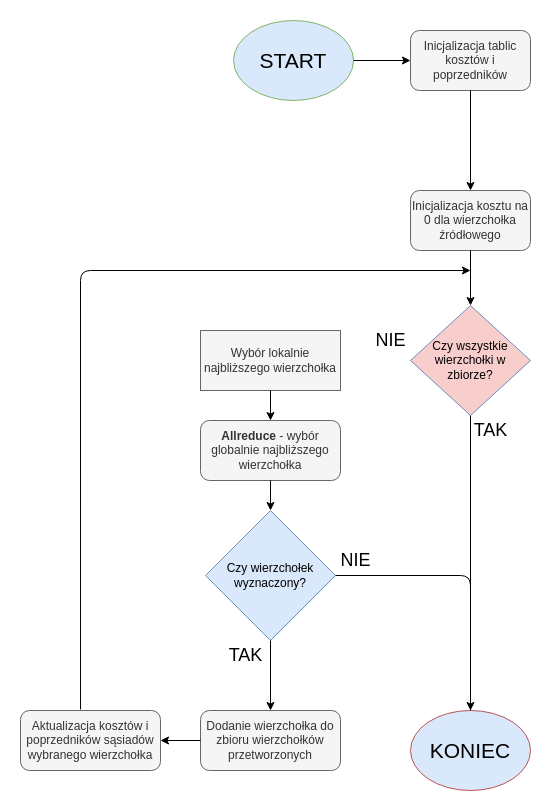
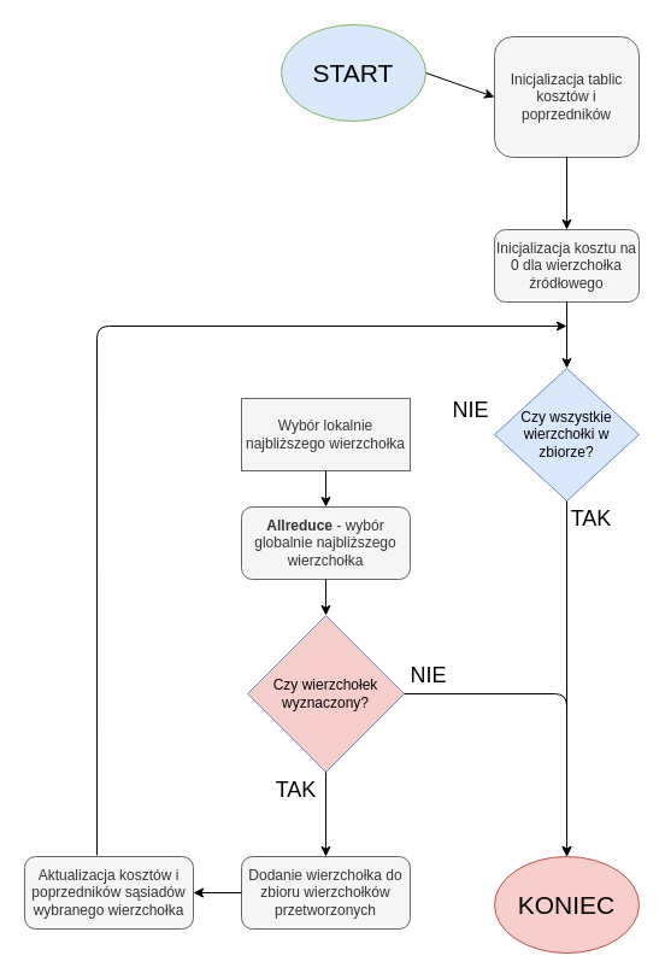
- <mxCell id="4" value="Inicjalizacja tablic kosztów i poprzedników" style="rounded=1;whiteSpace=wrap;html=1;fillColor=#f5f5f5;strokeColor=#666666;fontColor=#333333;" vertex="1" parent="1"><mxGeometry x="410" y="30" width="120" height="60" as="geometry" /></mxCell>
+ <mxCell id="4" value="Inicjalizacja tablic kosztów i poprzedników" style="rounded=1;whiteSpace=wrap;html=1;fillColor=#f5f5f5;strokeColor=#666666;fontColor=#333333;" vertex="1" parent="1"><mxGeometry x="410" y="30" width="120" height="100" as="geometry" /></mxCell>
- <mxCell id="6" value="Czy wszystkie wierzchołki w zbiorze?" style="rhombus;whiteSpace=wrap;html=1;fillColor=#f8cecc;strokeColor=#6c8ebf;" vertex="1" parent="1"><mxGeometry x="410" y="305" width="120" height="110" as="geometry" /></mxCell>
+ <mxCell id="6" value="Czy wszystkie wierzchołki w zbiorze?" style="rhombus;whiteSpace=wrap;html=1;fillColor=#dae8fc;strokeColor=#6c8ebf;" vertex="1" parent="1"><mxGeometry x="410" y="305" width="120" height="110" as="geometry" /></mxCell>
- <mxCell id="12" value="Czy wierzchołek wyznaczony?" style="rhombus;whiteSpace=wrap;html=1;fillColor=#dae8fc;strokeColor=#6c8ebf;" vertex="1" parent="1"><mxGeometry x="205" y="510" width="130" height="130" as="geometry" /></mxCell>
+ <mxCell id="12" value="Czy wierzchołek wyznaczony?" style="rhombus;whiteSpace=wrap;html=1;fillColor=#f8cecc;strokeColor=#6c8ebf;" vertex="1" parent="1"><mxGeometry x="205" y="510" width="130" height="130" as="geometry" /></mxCell>
- <mxCell id="13" value="" style="endArrow=none;html=1;exitX=1;exitY=0.5;exitDx=0;exitDy=0;" edge="1" parent="1" source="12" target="3"><mxGeometry width="50" height="50" relative="1" as="geometry"><mxPoint x="370" y="560" as="sourcePoint" /><mxPoint x="440" y="700" as="targetPoint" /><Array as="points"><mxPoint x="470" y="575" /></Array></mxGeometry></mxCell>
+ <mxCell id="13" value="" style="endArrow=classic;html=1;exitX=1;exitY=0.5;exitDx=0;exitDy=0;" edge="1" parent="1" source="12" target="3"><mxGeometry width="50" height="50" relative="1" as="geometry"><mxPoint x="370" y="560" as="sourcePoint" /><mxPoint x="440" y="700" as="targetPoint" /><Array as="points"><mxPoint x="470" y="575" /></Array></mxGeometry></mxCell>
- <mxCell id="3" value="KONIEC" style="ellipse;whiteSpace=wrap;html=1;fillColor=#dae8fc;strokeColor=#b85450;fontSize=21;" vertex="1" parent="1"><mxGeometry x="410" y="710" width="120" height="80" as="geometry" /></mxCell>
+ <mxCell id="3" value="KONIEC" style="ellipse;whiteSpace=wrap;html=1;fillColor=#f8cecc;strokeColor=#b85450;fontSize=21;" vertex="1" parent="1"><mxGeometry x="410" y="710" width="120" height="80" as="geometry" /></mxCell>
